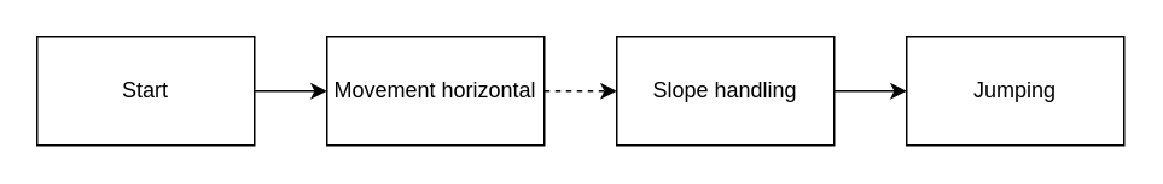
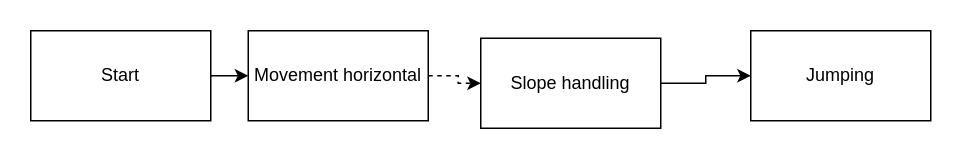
- <mxCell id="5" value="Movement horizontal" style="whiteSpace=wrap;html=1;rounded=0;" vertex="1" parent="1"><mxGeometry x="180" y="20" width="120" height="60" as="geometry" /></mxCell>
+ <mxCell id="5" value="Movement horizontal" style="whiteSpace=wrap;html=1;rounded=0;" vertex="1" parent="1"><mxGeometry x="165" y="20" width="120" height="60" as="geometry" /></mxCell>
- <mxCell id="7" value="Slope handling" style="whiteSpace=wrap;html=1;rounded=0;" vertex="1" parent="1"><mxGeometry x="340" y="20" width="120" height="60" as="geometry" /></mxCell>
+ <mxCell id="7" value="Slope handling" style="whiteSpace=wrap;html=1;rounded=0;" vertex="1" parent="1"><mxGeometry x="320" y="25" width="120" height="60" as="geometry" /></mxCell>
